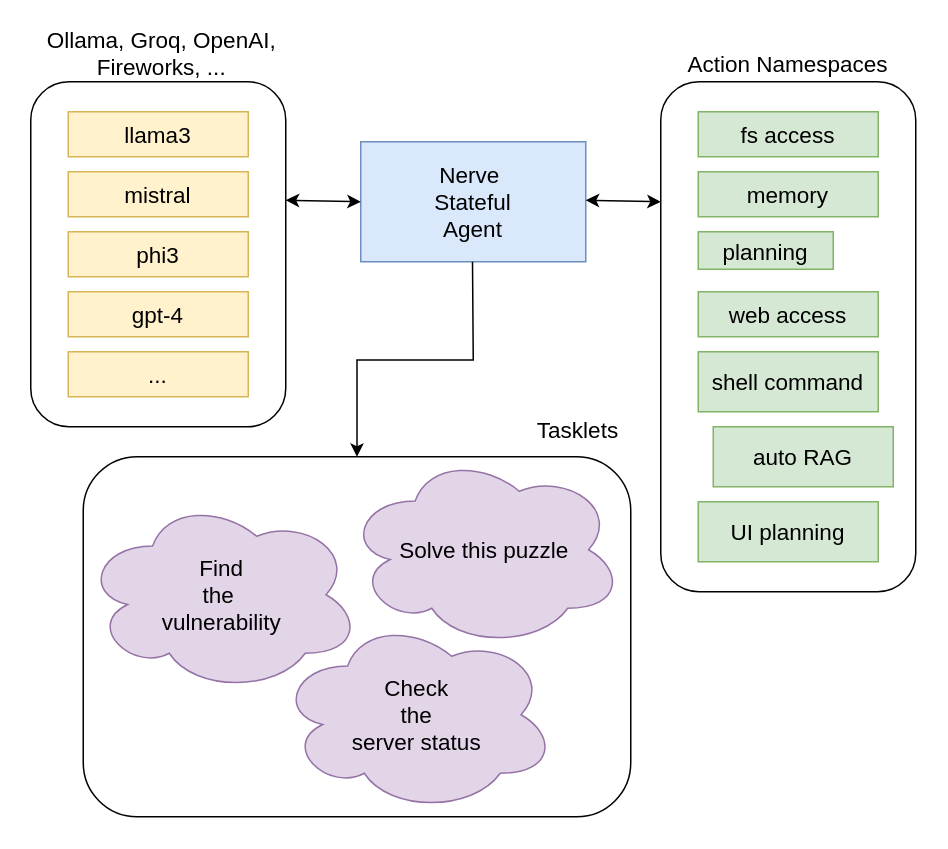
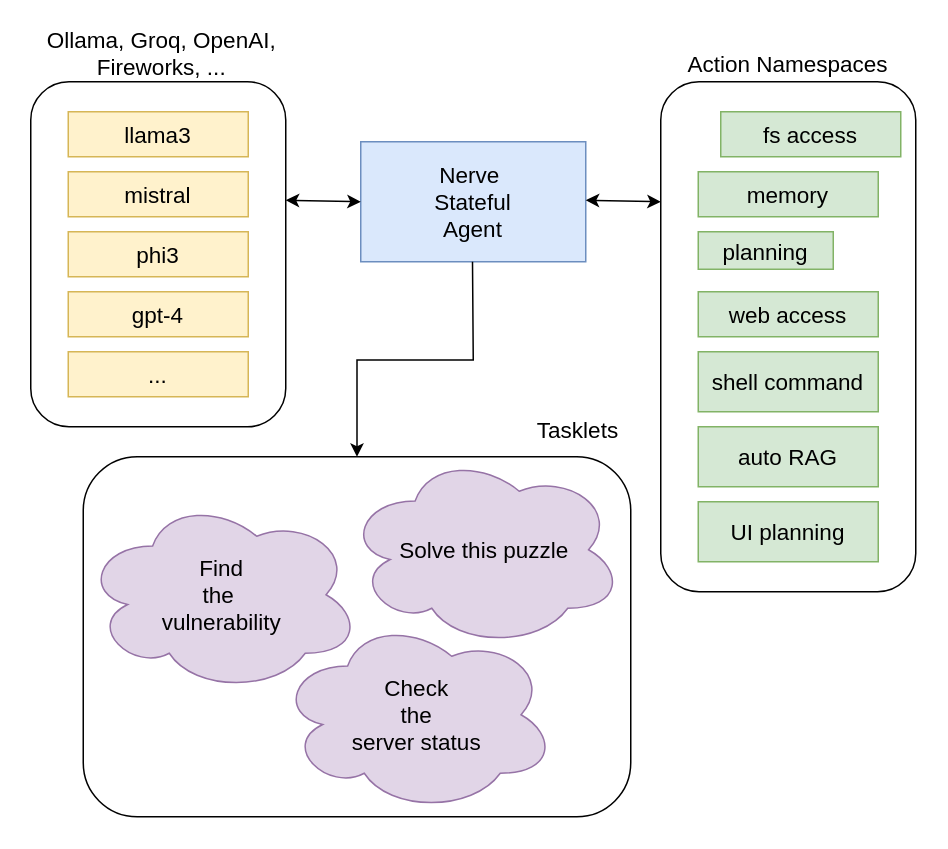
- <mxCell id="6" value="&lt;font style=&quot;font-size: 15px;&quot;&gt;fs access&lt;/font&gt;" style="rounded=0;whiteSpace=wrap;html=1;fillColor=#d5e8d4;strokeColor=#82b366;" parent="1" vertex="1"><mxGeometry x="465" y="74" width="120" height="30" as="geometry" /></mxCell>
+ <mxCell id="6" value="&lt;font style=&quot;font-size: 15px;&quot;&gt;fs access&lt;/font&gt;" style="rounded=0;whiteSpace=wrap;html=1;fillColor=#d5e8d4;strokeColor=#82b366;" parent="1" vertex="1"><mxGeometry x="480" y="74" width="120" height="30" as="geometry" /></mxCell>
- <mxCell id="25" value="&lt;font style=&quot;font-size: 15px;&quot;&gt;auto RAG&lt;/font&gt;" style="rounded=0;whiteSpace=wrap;html=1;fillColor=#d5e8d4;strokeColor=#82b366;" vertex="1" parent="1"><mxGeometry x="475" y="284" width="120" height="40" as="geometry" /></mxCell>
+ <mxCell id="25" value="&lt;font style=&quot;font-size: 15px;&quot;&gt;auto RAG&lt;/font&gt;" style="rounded=0;whiteSpace=wrap;html=1;fillColor=#d5e8d4;strokeColor=#82b366;" vertex="1" parent="1"><mxGeometry x="465" y="284" width="120" height="40" as="geometry" /></mxCell>
